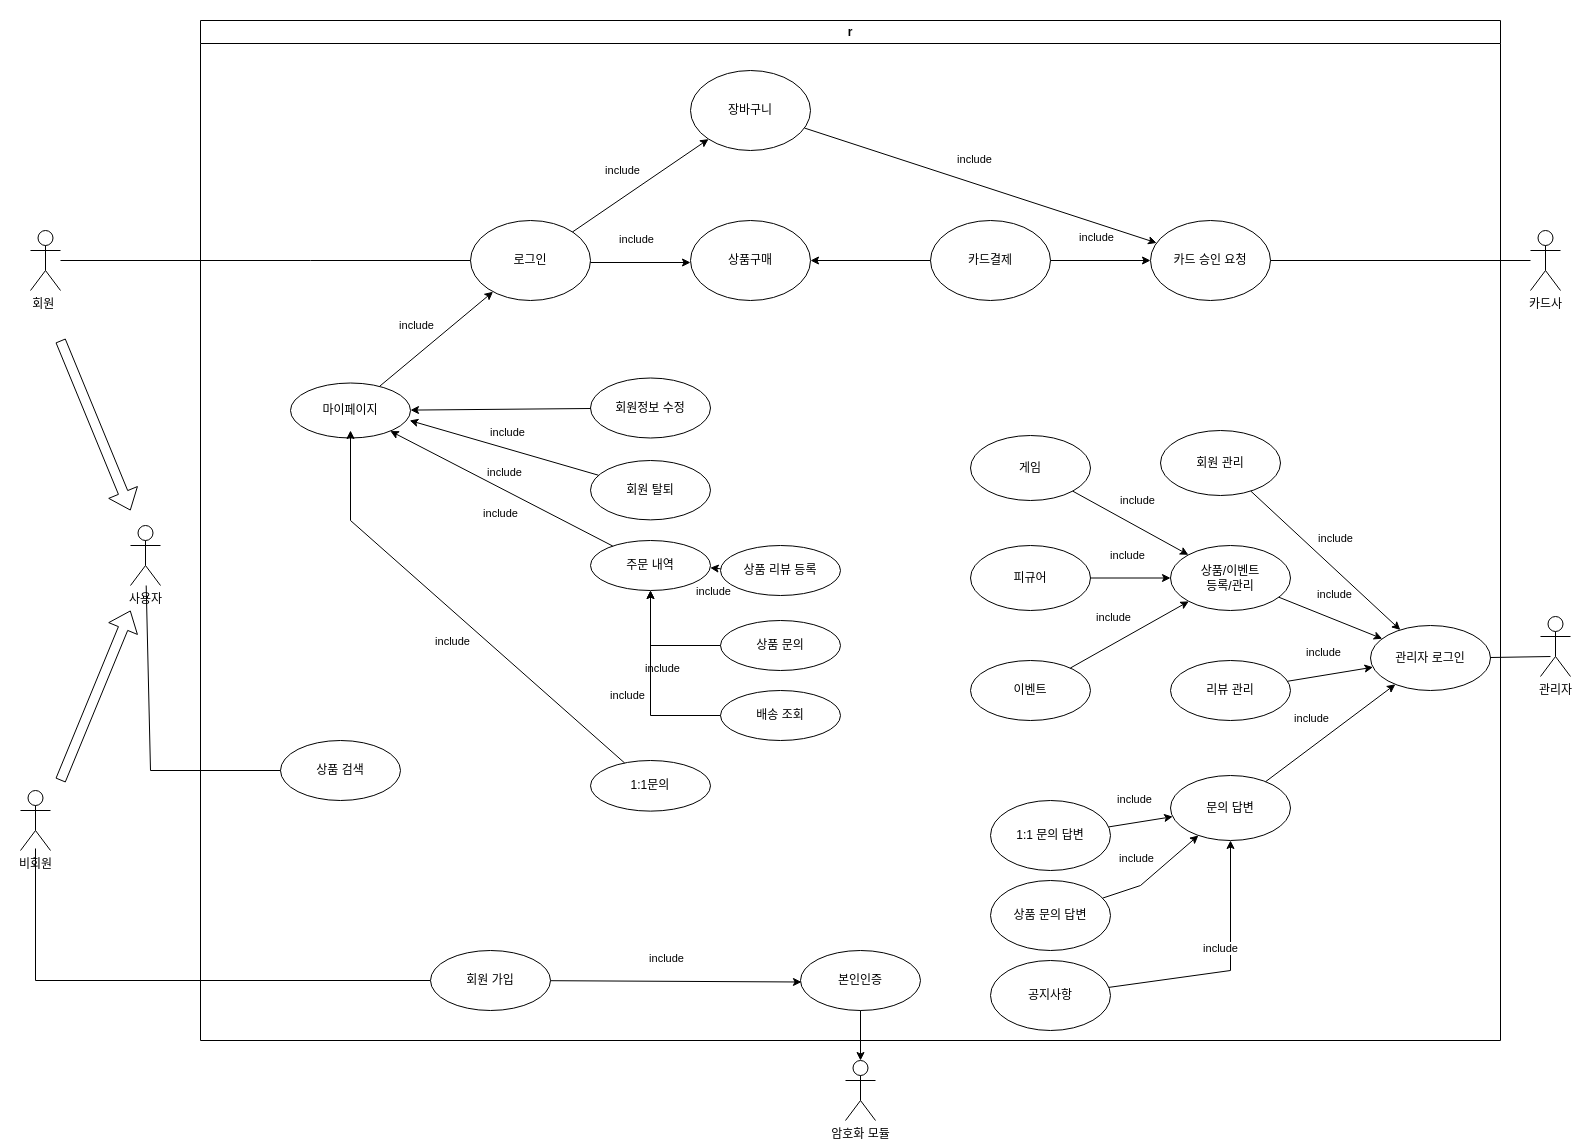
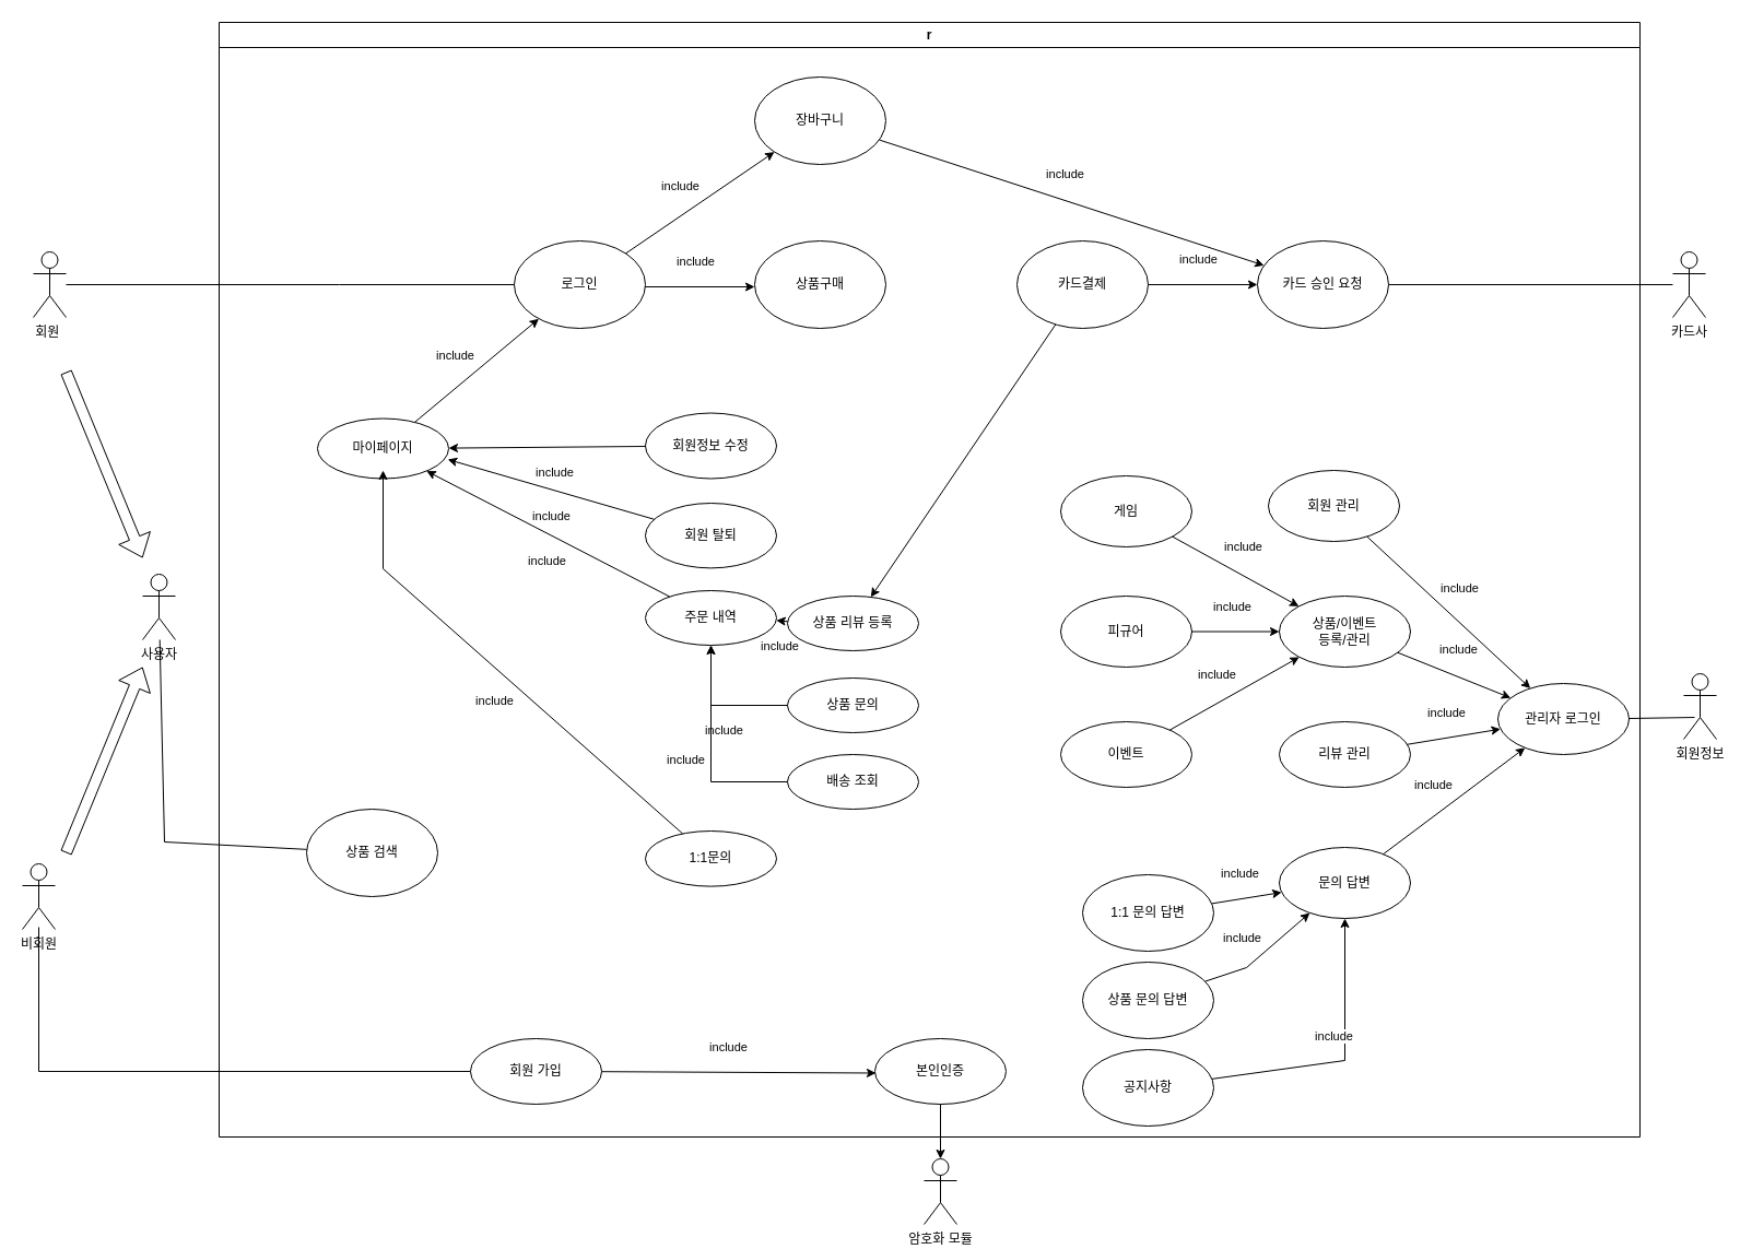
- <mxCell id="17" value="" style="endArrow=classic;html=1;rounded=0;" parent="1" source="16" target="10" edge="1"><mxGeometry width="50" height="50" relative="1" as="geometry"><mxPoint x="860" y="280" as="sourcePoint" /><mxPoint x="910" y="230" as="targetPoint" /></mxGeometry></mxCell>
+ <mxCell id="17" value="" style="endArrow=classic;html=1;rounded=0;" parent="1" source="16" target="42" edge="1"><mxGeometry width="50" height="50" relative="1" as="geometry"><mxPoint x="860" y="280" as="sourcePoint" /><mxPoint x="910" y="230" as="targetPoint" /></mxGeometry></mxCell>
- <mxCell id="2" value="관리자&lt;br&gt;" style="shape=umlActor;verticalLabelPosition=bottom;verticalAlign=top;html=1;outlineConnect=0;" parent="1" vertex="1"><mxGeometry x="1540" y="616" width="30" height="60" as="geometry" /></mxCell>
+ <mxCell id="2" value="회원정보&lt;br&gt;" style="shape=umlActor;verticalLabelPosition=bottom;verticalAlign=top;html=1;outlineConnect=0;" parent="1" vertex="1"><mxGeometry x="1540" y="616" width="30" height="60" as="geometry" /></mxCell>
- <mxCell id="39" value="상품 검색" style="ellipse;whiteSpace=wrap;html=1;" parent="38" vertex="1"><mxGeometry x="80" y="720" width="120" height="60" as="geometry" /></mxCell>
+ <mxCell id="39" value="상품 검색" style="ellipse;whiteSpace=wrap;html=1;" parent="38" vertex="1"><mxGeometry x="80" y="720" width="120" height="80" as="geometry" /></mxCell>
